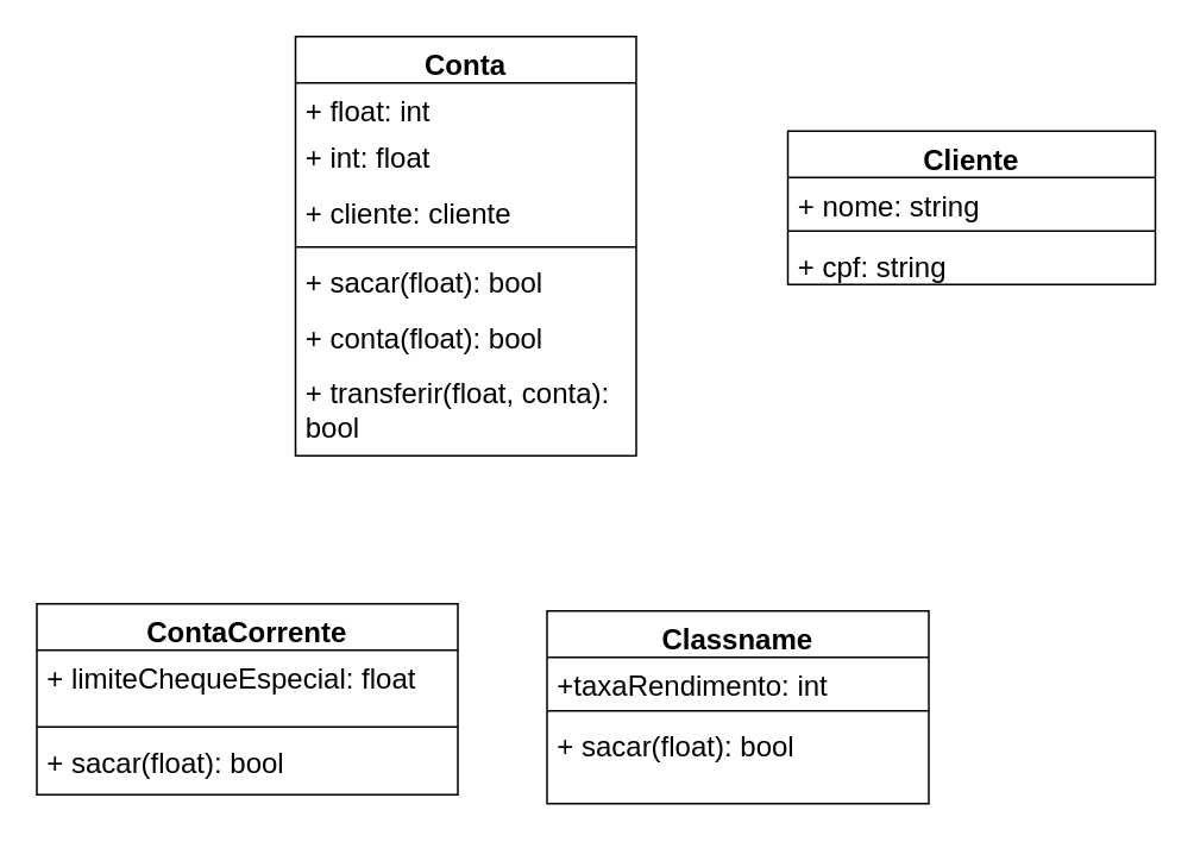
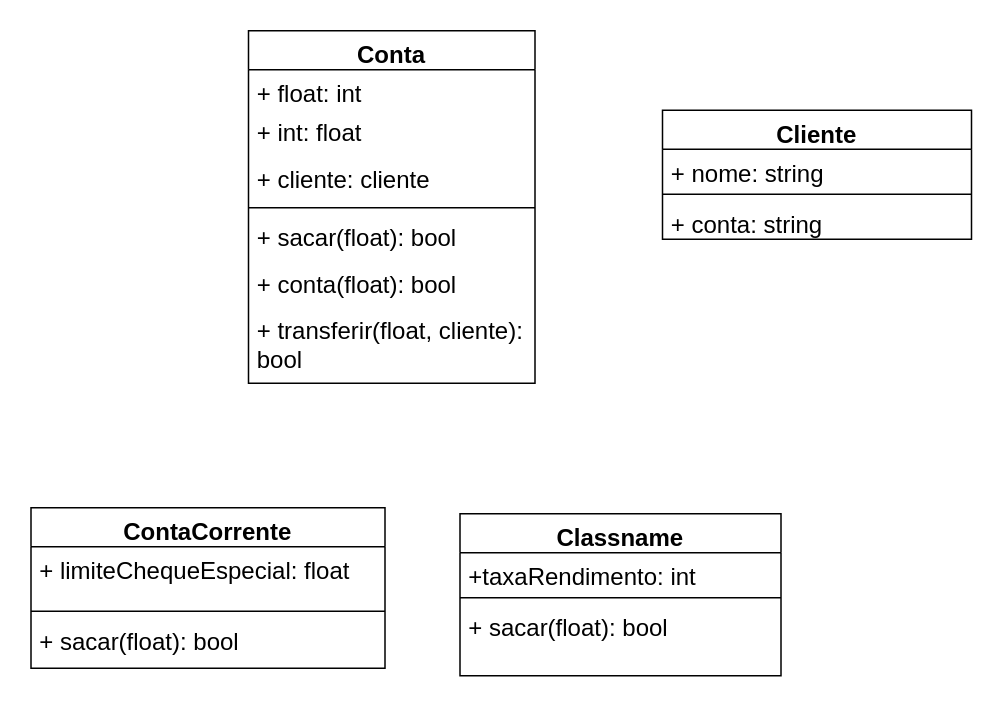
- <mxCell id="13" value="+ cpf: string&amp;nbsp;" style="text;strokeColor=none;fillColor=none;align=left;verticalAlign=top;spacingLeft=4;spacingRight=4;overflow=hidden;rotatable=0;points=[[0,0.5],[1,0.5]];portConstraint=eastwest;whiteSpace=wrap;html=1;fontSize=16;" vertex="1" parent="10"><mxGeometry y="60" width="206" height="26" as="geometry" /></mxCell>
+ <mxCell id="13" value="+ conta: string&amp;nbsp;" style="text;strokeColor=none;fillColor=none;align=left;verticalAlign=top;spacingLeft=4;spacingRight=4;overflow=hidden;rotatable=0;points=[[0,0.5],[1,0.5]];portConstraint=eastwest;whiteSpace=wrap;html=1;fontSize=16;" vertex="1" parent="10"><mxGeometry y="60" width="206" height="26" as="geometry" /></mxCell>
- <mxCell id="9" value="+ transferir(float, conta): bool" style="text;strokeColor=none;fillColor=none;align=left;verticalAlign=top;spacingLeft=4;spacingRight=4;overflow=hidden;rotatable=0;points=[[0,0.5],[1,0.5]];portConstraint=eastwest;whiteSpace=wrap;html=1;fontSize=16;" vertex="1" parent="2"><mxGeometry y="184" width="191" height="51" as="geometry" /></mxCell>
+ <mxCell id="9" value="+ transferir(float, cliente): bool" style="text;strokeColor=none;fillColor=none;align=left;verticalAlign=top;spacingLeft=4;spacingRight=4;overflow=hidden;rotatable=0;points=[[0,0.5],[1,0.5]];portConstraint=eastwest;whiteSpace=wrap;html=1;fontSize=16;" vertex="1" parent="2"><mxGeometry y="184" width="191" height="51" as="geometry" /></mxCell>
